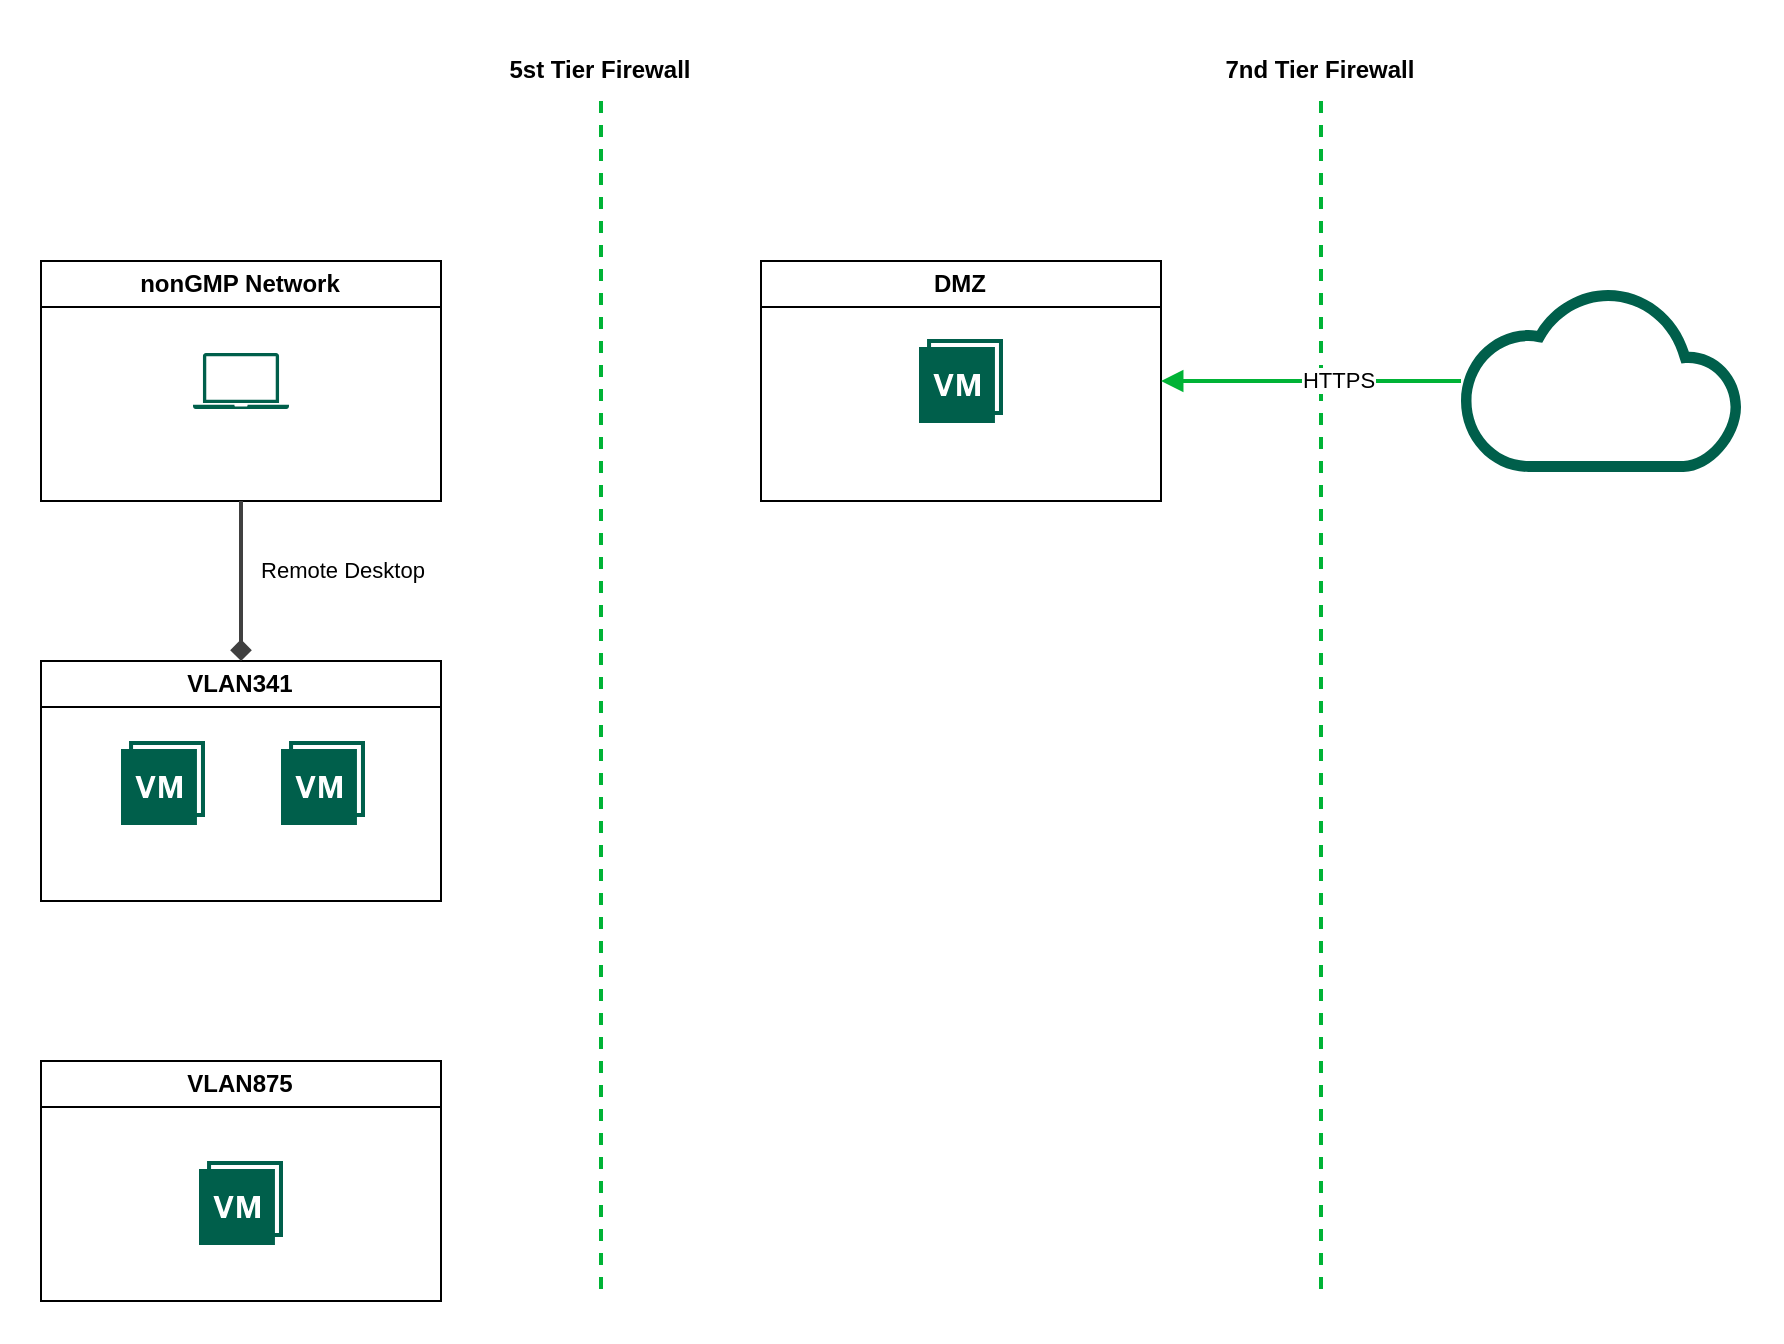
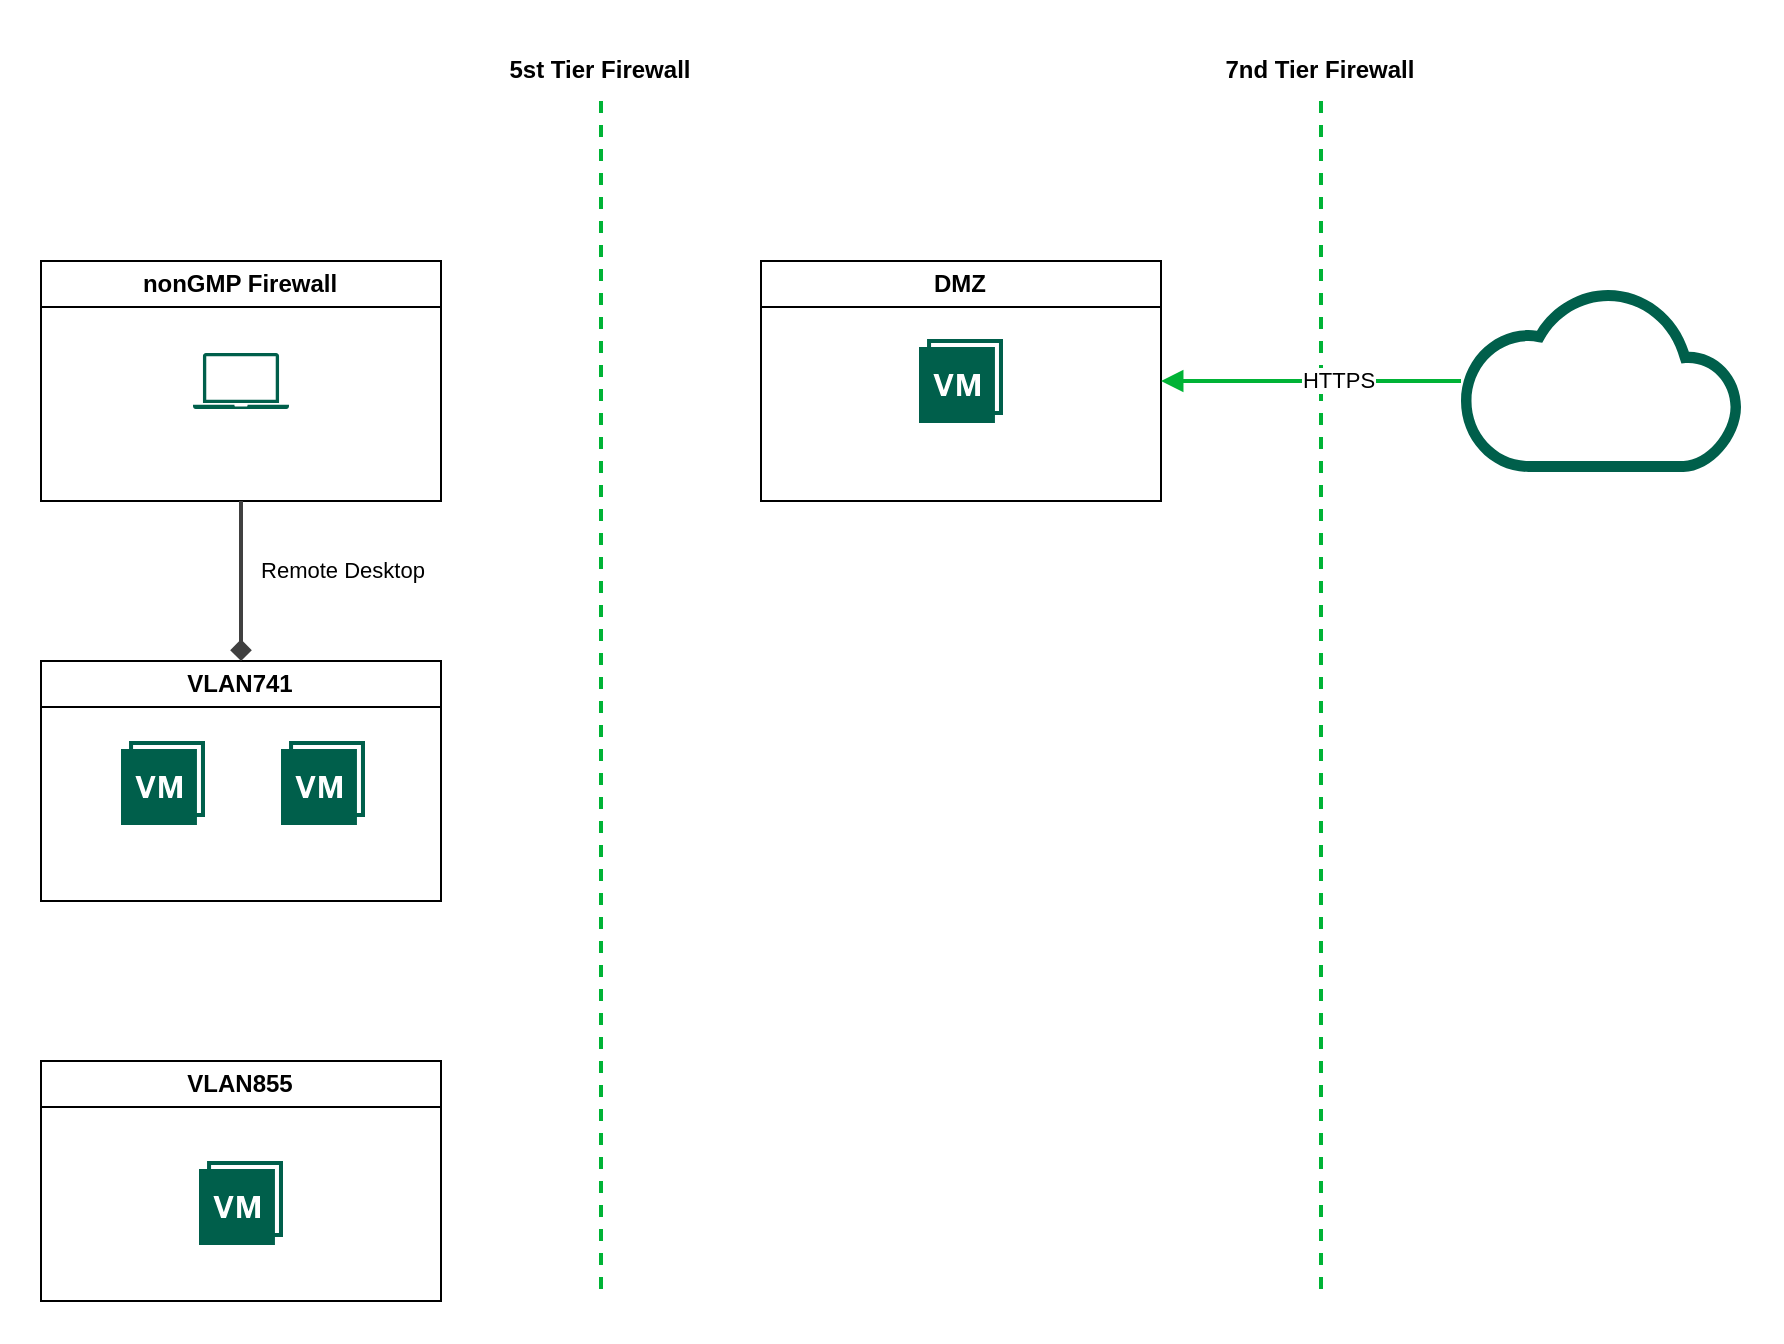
- <mxCell id="14" value="nonGMP Network" style="swimlane;whiteSpace=wrap;html=1;" vertex="1" parent="1"><mxGeometry x="20" y="130" width="200" height="120" as="geometry" /></mxCell>
+ <mxCell id="14" value="nonGMP Firewall" style="swimlane;whiteSpace=wrap;html=1;" vertex="1" parent="1"><mxGeometry x="20" y="130" width="200" height="120" as="geometry" /></mxCell>
- <mxCell id="4" value="VLAN341" style="swimlane;whiteSpace=wrap;html=1;" vertex="1" parent="1"><mxGeometry x="20" y="330" width="200" height="120" as="geometry" /></mxCell>
+ <mxCell id="4" value="VLAN741" style="swimlane;whiteSpace=wrap;html=1;" vertex="1" parent="1"><mxGeometry x="20" y="330" width="200" height="120" as="geometry" /></mxCell>
- <mxCell id="2" value="VLAN875" style="swimlane;whiteSpace=wrap;html=1;" vertex="1" parent="1"><mxGeometry x="20" y="530" width="200" height="120" as="geometry" /></mxCell>
+ <mxCell id="2" value="VLAN855" style="swimlane;whiteSpace=wrap;html=1;" vertex="1" parent="1"><mxGeometry x="20" y="530" width="200" height="120" as="geometry" /></mxCell>
